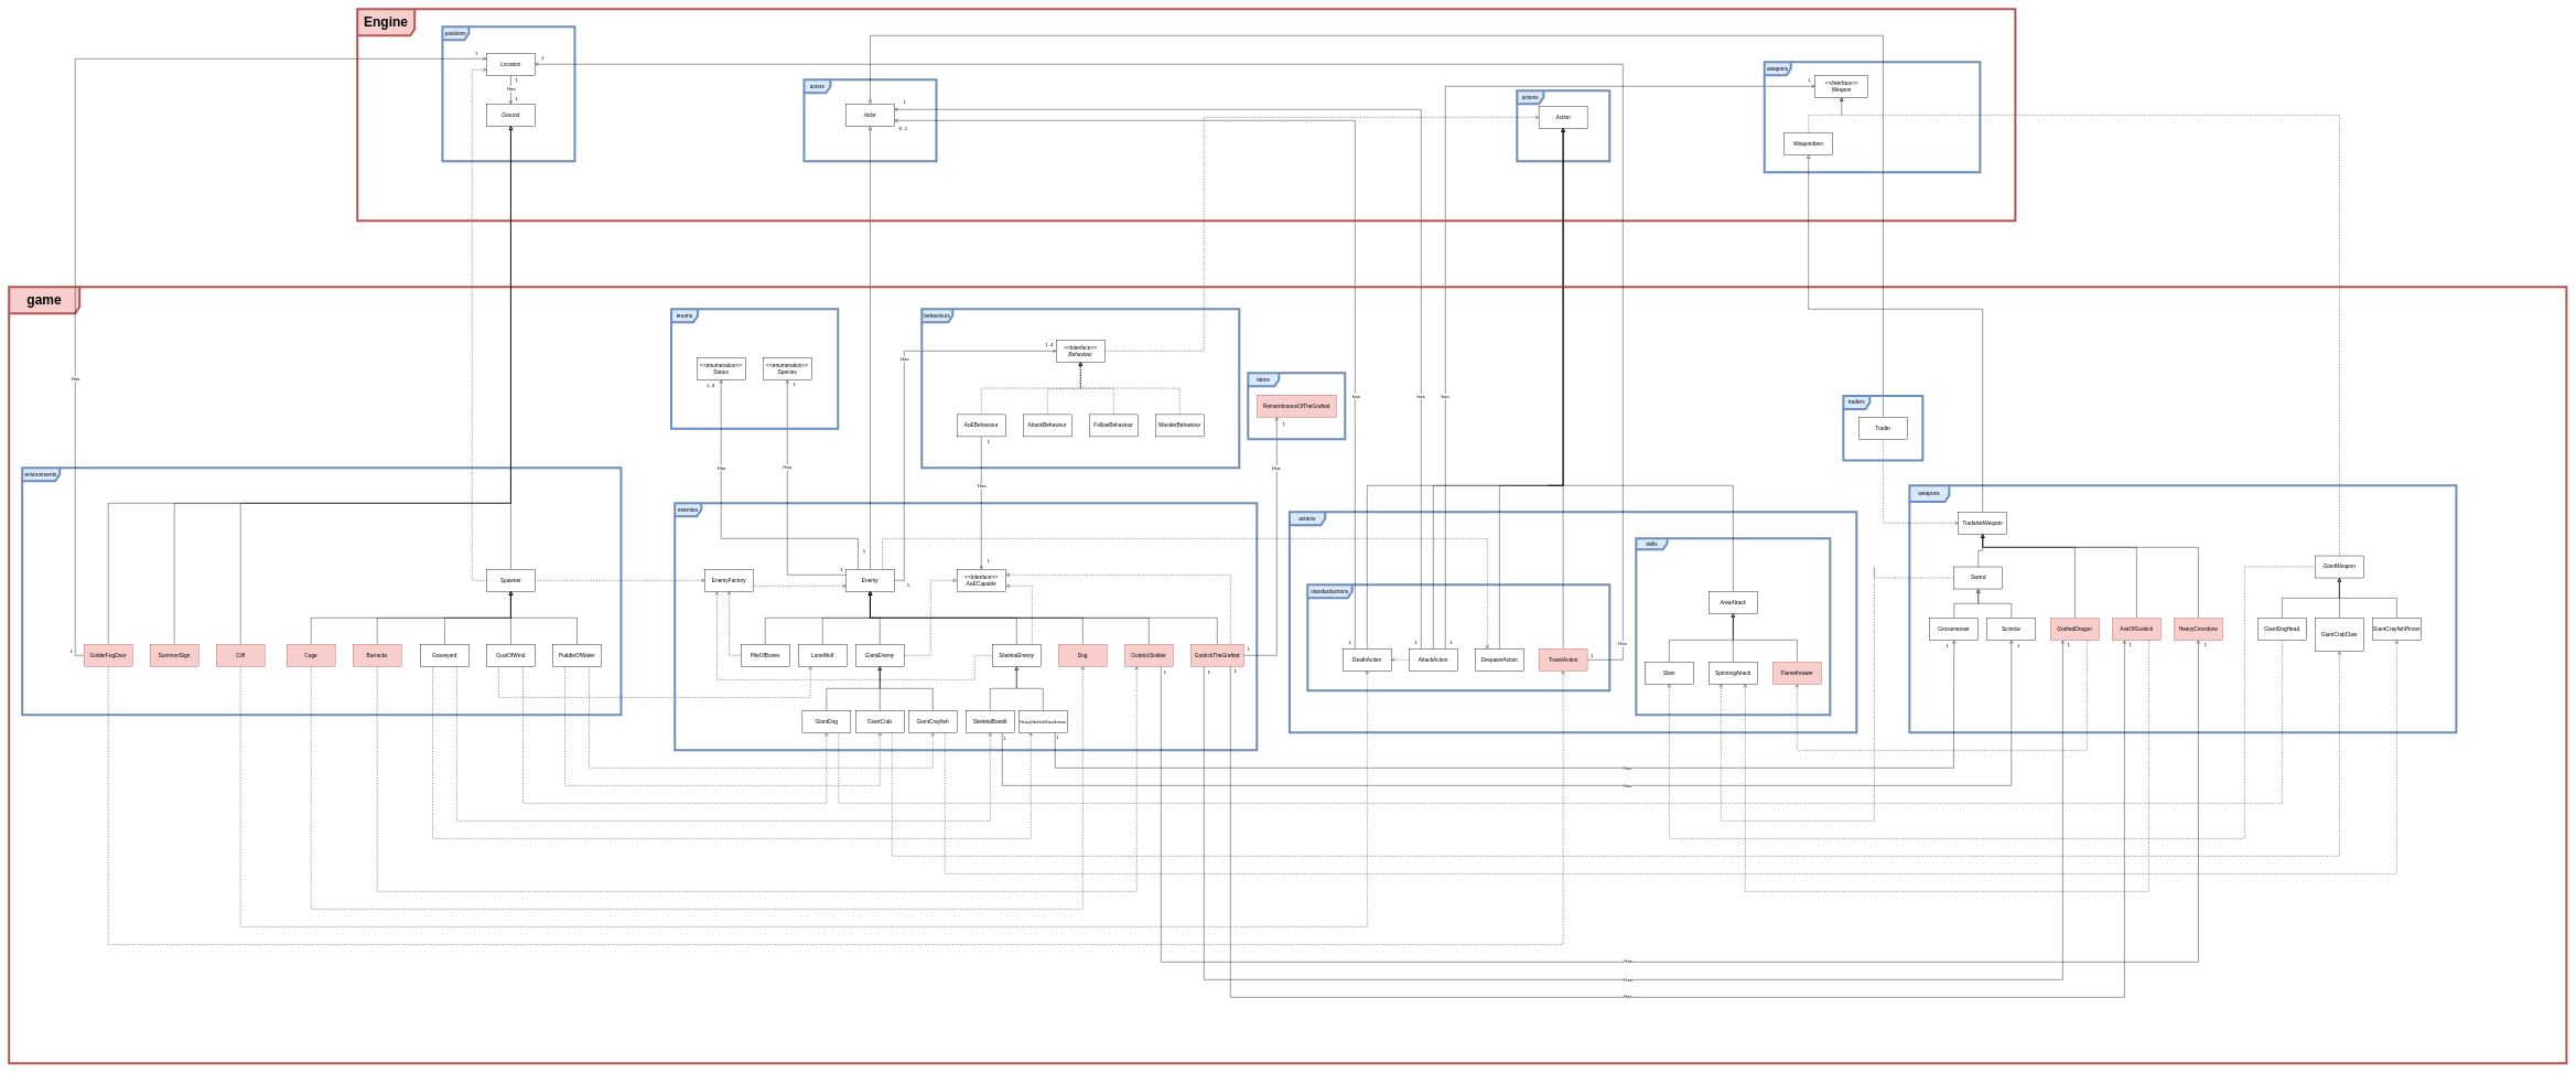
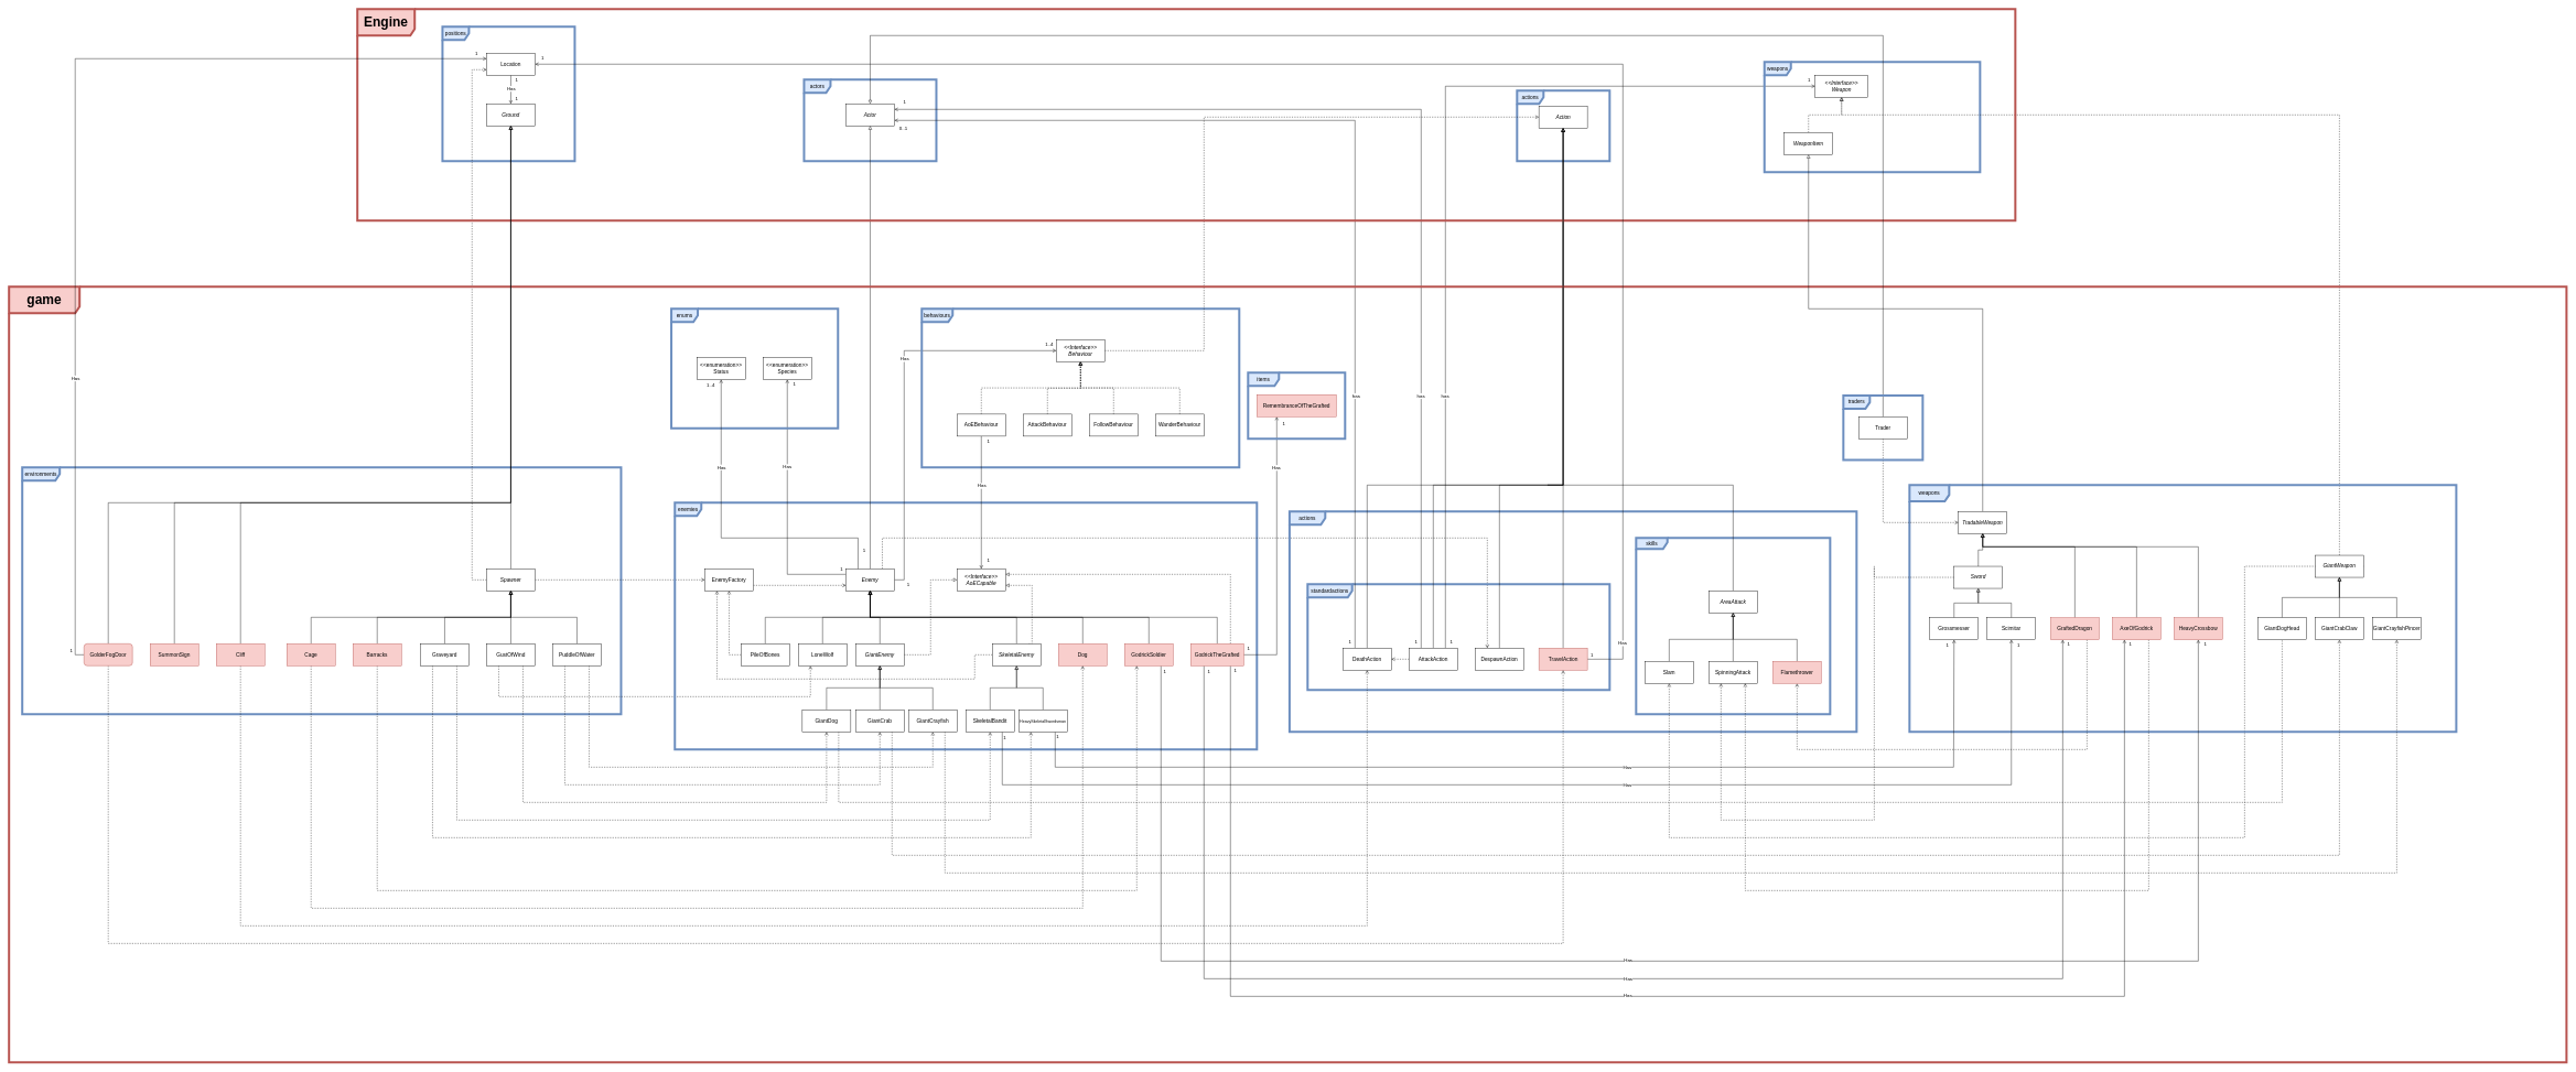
- <mxCell id="154" value="GiantCrabClaw" style="html=1;whiteSpace=wrap;" parent="1" vertex="1"><mxGeometry x="5250" y="1400.83" width="110" height="75" as="geometry" /></mxCell>
+ <mxCell id="154" value="GiantCrabClaw" style="html=1;whiteSpace=wrap;" parent="1" vertex="1"><mxGeometry x="5250" y="1400.83" width="110" height="50" as="geometry" /></mxCell>
- <mxCell id="209" value="GolderFogDoor" style="html=1;whiteSpace=wrap;fillColor=#f8cecc;strokeColor=#b85450;" parent="1" vertex="1"><mxGeometry x="190" y="1460" width="110" height="50" as="geometry" /></mxCell>
+ <mxCell id="209" value="GolderFogDoor" style="html=1;whiteSpace=wrap;fillColor=#f8cecc;strokeColor=#b85450;rounded=1;" parent="1" vertex="1"><mxGeometry x="190" y="1460" width="110" height="50" as="geometry" /></mxCell>
